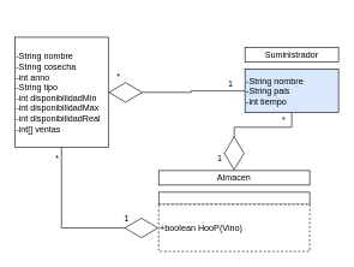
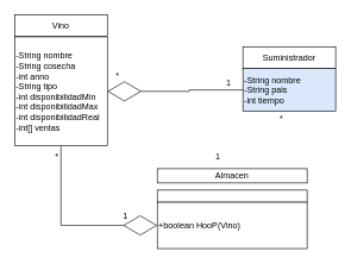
+ <mxCell id="2" value="Vino" style="rounded=0;whiteSpace=wrap;html=1;" parent="1" vertex="1"><mxGeometry x="20" y="20.5" width="130" height="30" as="geometry" /></mxCell>
- <mxCell id="5" value="Suministrador" style="rounded=0;whiteSpace=wrap;html=1;" parent="1" vertex="1"><mxGeometry x="340" y="65.5" width="130" height="20" as="geometry" /></mxCell>
+ <mxCell id="5" value="Suministrador" style="rounded=0;whiteSpace=wrap;html=1;" parent="1" vertex="1"><mxGeometry x="340" y="65.5" width="130" height="30" as="geometry" /></mxCell>
- <mxCell id="6" style="edgeStyle=orthogonalEdgeStyle;rounded=0;orthogonalLoop=1;jettySize=auto;html=1;exitX=0.5;exitY=1;exitDx=0;exitDy=0;entryX=0.5;entryY=0;entryDx=0;entryDy=0;endArrow=diamondThin;endFill=0;endSize=45;strokeColor=#000000;" parent="1" source="8" target="9" edge="1"><mxGeometry relative="1" as="geometry" /></mxCell>
- <mxCell id="11" value="+boolean HooP(Vino)" style="rounded=0;whiteSpace=wrap;html=1;align=left;dashed=1;" parent="1" vertex="1"><mxGeometry x="220" y="283" width="210" height="65" as="geometry" /></mxCell>
+ <mxCell id="11" value="+boolean HooP(Vino)" style="rounded=0;whiteSpace=wrap;html=1;align=left;" parent="1" vertex="1"><mxGeometry x="220" y="283" width="210" height="65" as="geometry" /></mxCell>
